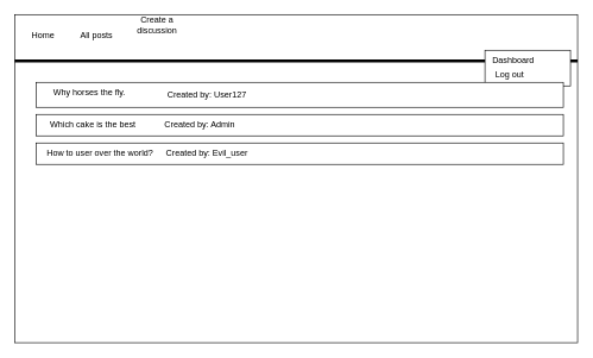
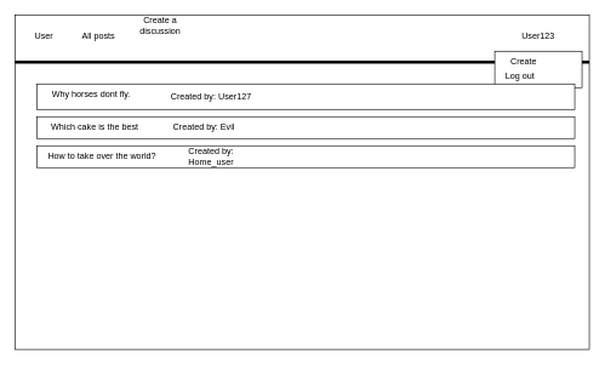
- <mxCell id="5" value="Home" style="text;html=1;strokeColor=none;fillColor=none;align=center;verticalAlign=middle;whiteSpace=wrap;rounded=0;" vertex="1" parent="1"><mxGeometry x="40" y="40" width="40" height="20" as="geometry" /></mxCell>
+ <mxCell id="5" value="User" style="text;html=1;strokeColor=none;fillColor=none;align=center;verticalAlign=middle;whiteSpace=wrap;rounded=0;" vertex="1" parent="1"><mxGeometry x="40" y="40" width="40" height="20" as="geometry" /></mxCell>
+ <mxCell id="4" value="User123" style="text;html=1;strokeColor=none;fillColor=none;align=center;verticalAlign=middle;whiteSpace=wrap;rounded=0;" vertex="1" parent="1"><mxGeometry x="690" y="30" width="100" height="40" as="geometry" /></mxCell>
- <mxCell id="9" value="&lt;div style=&quot;text-align: left&quot;&gt;&lt;span&gt;Dashboard&lt;/span&gt;&lt;/div&gt;" style="text;html=1;strokeColor=none;fillColor=none;align=center;verticalAlign=middle;whiteSpace=wrap;rounded=0;" vertex="1" parent="1"><mxGeometry x="700" y="77.5" width="40" height="15" as="geometry" /></mxCell>
+ <mxCell id="9" value="&lt;div style=&quot;text-align: left&quot;&gt;&lt;span&gt;Create&lt;/span&gt;&lt;/div&gt;" style="text;html=1;strokeColor=none;fillColor=none;align=center;verticalAlign=middle;whiteSpace=wrap;rounded=0;" vertex="1" parent="1"><mxGeometry x="700" y="77.5" width="40" height="15" as="geometry" /></mxCell>
- <mxCell id="12" value="&lt;div style=&quot;text-align: left&quot;&gt;&lt;span&gt;Why horses the fly.&lt;/span&gt;&lt;/div&gt;" style="text;html=1;strokeColor=none;fillColor=none;align=center;verticalAlign=middle;whiteSpace=wrap;rounded=0;" vertex="1" parent="1"><mxGeometry x="70" y="120" width="110" height="20" as="geometry" /></mxCell>
+ <mxCell id="12" value="&lt;div style=&quot;text-align: left&quot;&gt;&lt;span&gt;Why horses dont fly.&lt;/span&gt;&lt;/div&gt;" style="text;html=1;strokeColor=none;fillColor=none;align=center;verticalAlign=middle;whiteSpace=wrap;rounded=0;" vertex="1" parent="1"><mxGeometry x="70" y="120" width="110" height="20" as="geometry" /></mxCell>
- <mxCell id="16" value="Created by: Admin" style="text;html=1;strokeColor=none;fillColor=none;align=center;verticalAlign=middle;whiteSpace=wrap;rounded=0;" vertex="1" parent="1"><mxGeometry x="220" y="165" width="120" height="20" as="geometry" /></mxCell>
+ <mxCell id="16" value="Created by: Evil" style="text;html=1;strokeColor=none;fillColor=none;align=center;verticalAlign=middle;whiteSpace=wrap;rounded=0;" vertex="1" parent="1"><mxGeometry x="220" y="165" width="120" height="20" as="geometry" /></mxCell>
- <mxCell id="18" value="How to user over the world?" style="text;html=1;strokeColor=none;fillColor=none;align=center;verticalAlign=middle;whiteSpace=wrap;rounded=0;" vertex="1" parent="1"><mxGeometry x="60" y="205" width="160" height="20" as="geometry" /></mxCell>
+ <mxCell id="18" value="How to take over the world?" style="text;html=1;strokeColor=none;fillColor=none;align=center;verticalAlign=middle;whiteSpace=wrap;rounded=0;" vertex="1" parent="1"><mxGeometry x="60" y="205" width="160" height="20" as="geometry" /></mxCell>
- <mxCell id="19" value="Created by: Evil_user" style="text;html=1;strokeColor=none;fillColor=none;align=center;verticalAlign=middle;whiteSpace=wrap;rounded=0;" vertex="1" parent="1"><mxGeometry x="230" y="205" width="120" height="20" as="geometry" /></mxCell>
+ <mxCell id="19" value="Created by: Home_user" style="text;html=1;strokeColor=none;fillColor=none;align=center;verticalAlign=middle;whiteSpace=wrap;rounded=0;" vertex="1" parent="1"><mxGeometry x="230" y="205" width="120" height="20" as="geometry" /></mxCell>
